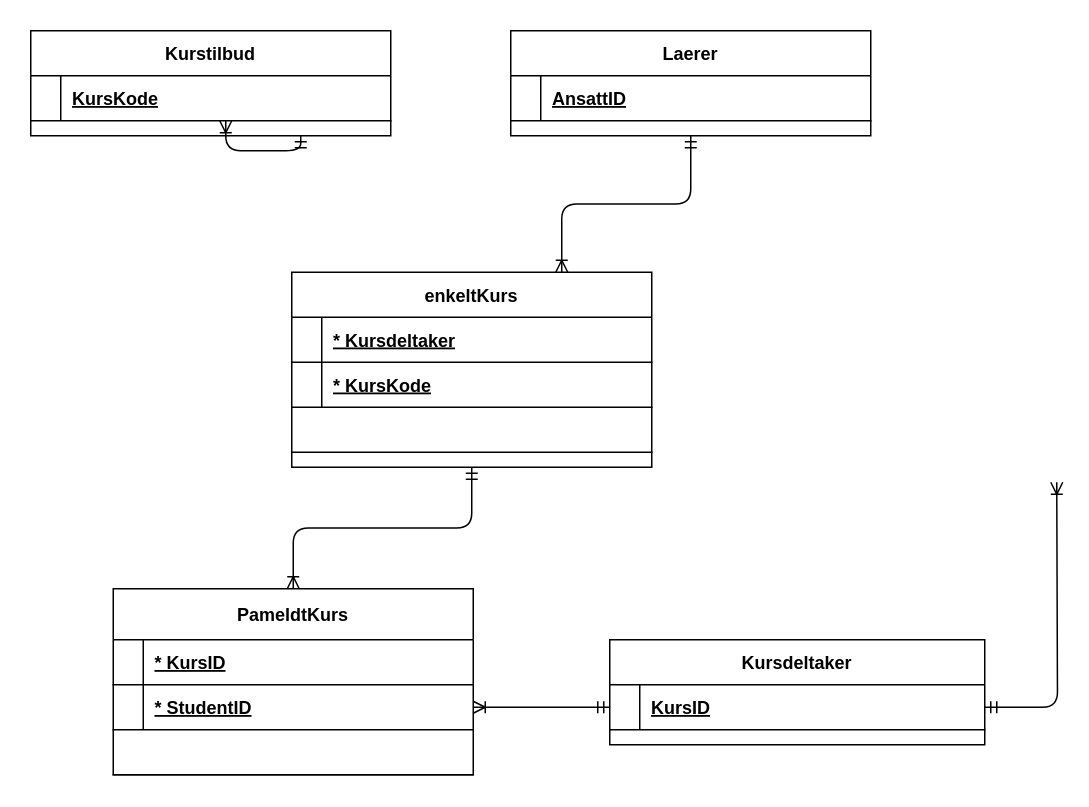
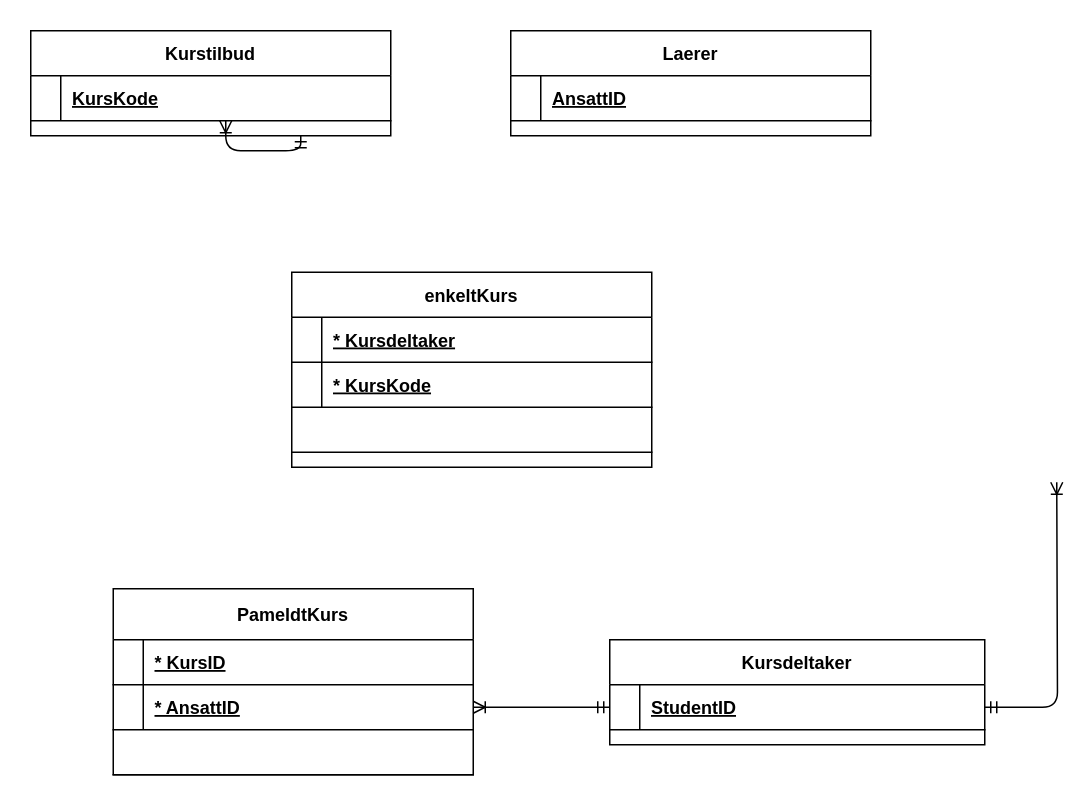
- <mxCell id="35" value="" style="edgeStyle=orthogonalEdgeStyle;fontSize=12;html=1;endArrow=ERoneToMany;startArrow=ERmandOne;exitX=0.5;exitY=1;exitDx=0;exitDy=0;entryX=0.75;entryY=0;entryDx=0;entryDy=0;" edge="1" parent="1" source="6" target="23"><mxGeometry width="100" height="100" relative="1" as="geometry"><mxPoint x="533" y="157" as="sourcePoint" /><mxPoint x="587" y="248" as="targetPoint" /></mxGeometry></mxCell>
- <mxCell id="33" value="" style="edgeStyle=orthogonalEdgeStyle;fontSize=12;html=1;endArrow=ERoneToMany;startArrow=ERmandOne;exitX=0.5;exitY=1;exitDx=0;exitDy=0;" edge="1" parent="1" source="23" target="14"><mxGeometry width="100" height="100" relative="1" as="geometry"><mxPoint x="-15" y="222" as="sourcePoint" /><mxPoint x="39" y="313" as="targetPoint" /></mxGeometry></mxCell>
- <mxCell id="20" value="* StudentID" style="shape=partialRectangle;connectable=0;fillColor=none;top=0;left=0;bottom=0;right=0;align=left;spacingLeft=6;fontStyle=5;overflow=hidden;" vertex="1" parent="18"><mxGeometry x="20" width="220" height="30" as="geometry" /></mxCell>
+ <mxCell id="20" value="* AnsattID" style="shape=partialRectangle;connectable=0;fillColor=none;top=0;left=0;bottom=0;right=0;align=left;spacingLeft=6;fontStyle=5;overflow=hidden;" vertex="1" parent="18"><mxGeometry x="20" width="220" height="30" as="geometry" /></mxCell>
- <mxCell id="13" value="KursID" style="shape=partialRectangle;overflow=hidden;connectable=0;fillColor=none;top=0;left=0;bottom=0;right=0;align=left;spacingLeft=6;fontStyle=5;" parent="11" vertex="1"><mxGeometry x="20" width="230" height="30" as="geometry" /></mxCell>
+ <mxCell id="13" value="StudentID" style="shape=partialRectangle;overflow=hidden;connectable=0;fillColor=none;top=0;left=0;bottom=0;right=0;align=left;spacingLeft=6;fontStyle=5;" parent="11" vertex="1"><mxGeometry x="20" width="230" height="30" as="geometry" /></mxCell>
